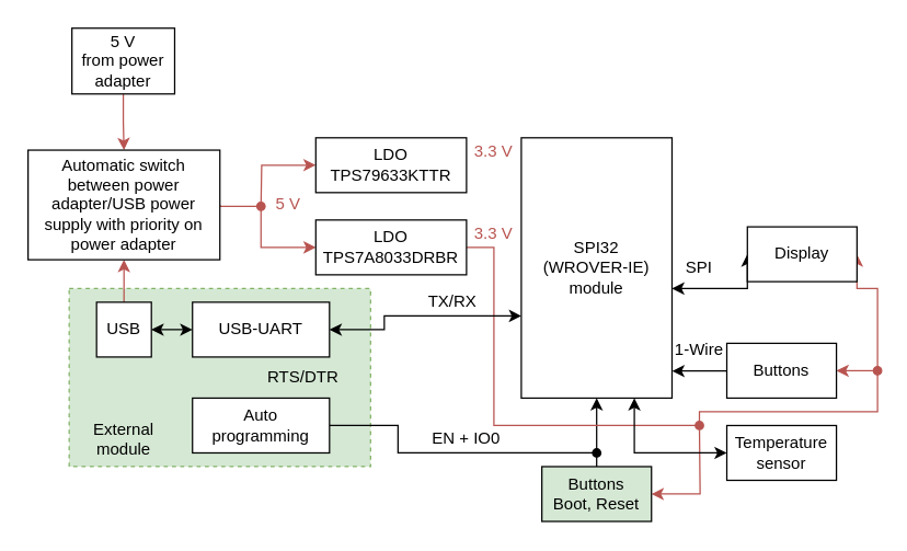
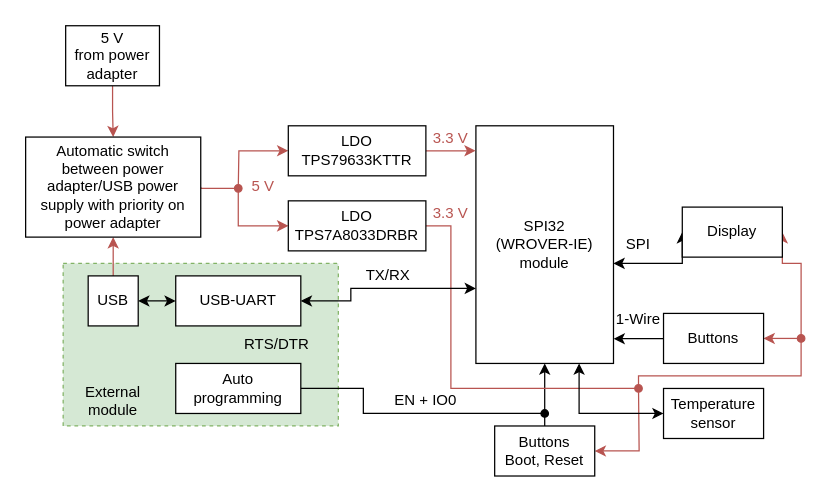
+ <mxCell id="12" style="edgeStyle=orthogonalEdgeStyle;rounded=0;orthogonalLoop=1;jettySize=auto;html=1;startArrow=none;startFill=0;endArrow=classic;endFill=1;entryX=-0.002;entryY=0.105;entryDx=0;entryDy=0;entryPerimeter=0;fillColor=#f8cecc;strokeColor=#b85450;" parent="1" source="14" target="4" edge="1"><mxGeometry relative="1" as="geometry"><mxPoint x="380" y="123" as="targetPoint" /><Array as="points"><mxPoint x="370" y="120" /><mxPoint x="370" y="120" /></Array></mxGeometry></mxCell>
- <mxCell id="28" value="TX/RX" style="text;html=1;strokeColor=none;fillColor=none;align=center;verticalAlign=middle;whiteSpace=wrap;rounded=0;dashed=1;" parent="1" vertex="1"><mxGeometry x="310" y="210" width="40" height="20" as="geometry" /></mxCell>
+ <mxCell id="28" value="TX/RX" style="text;html=1;strokeColor=none;fillColor=none;align=center;verticalAlign=middle;whiteSpace=wrap;rounded=0;dashed=1;" parent="1" vertex="1"><mxGeometry x="290" y="210" width="40" height="20" as="geometry" /></mxCell>
- <mxCell id="27" value="Buttons&lt;br&gt;Boot, Reset" style="whiteSpace=wrap;html=1;fillColor=#d5e8d4;" parent="1" vertex="1"><mxGeometry x="395" y="340" width="80" height="40" as="geometry" /></mxCell>
+ <mxCell id="27" value="Buttons&lt;br&gt;Boot, Reset" style="whiteSpace=wrap;html=1;" parent="1" vertex="1"><mxGeometry x="395" y="340" width="80" height="40" as="geometry" /></mxCell>
